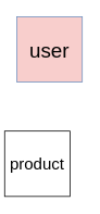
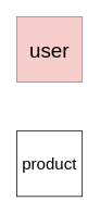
- <mxCell id="2" value="&lt;font style=&quot;font-size: 20px;&quot;&gt;product&lt;/font&gt;" style="whiteSpace=wrap;html=1;aspect=fixed;" vertex="1" parent="1"><mxGeometry x="5" y="160" width="80" height="80" as="geometry" /></mxCell>
+ <mxCell id="2" value="&lt;font style=&quot;font-size: 20px;&quot;&gt;product&lt;/font&gt;" style="whiteSpace=wrap;html=1;aspect=fixed;" vertex="1" parent="1"><mxGeometry x="20" y="160" width="80" height="80" as="geometry" /></mxCell>
